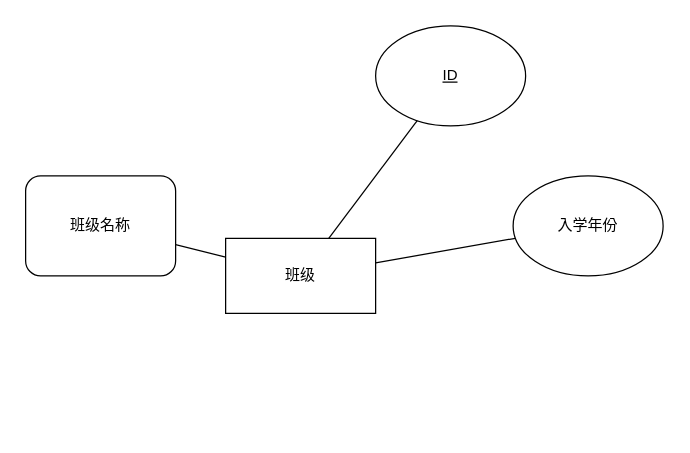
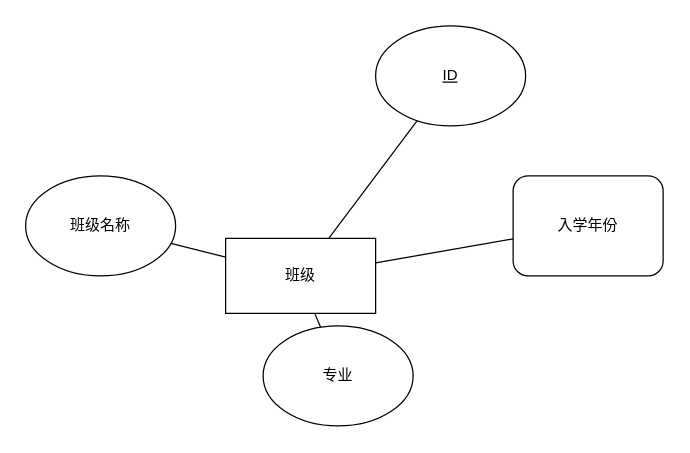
- <mxCell id="4" value="班级名称" style="whiteSpace=wrap;html=1;rounded=1;" vertex="1" parent="1"><mxGeometry x="20" y="140" width="120" height="80" as="geometry" /></mxCell>
+ <mxCell id="4" value="班级名称" style="ellipse;whiteSpace=wrap;html=1;" vertex="1" parent="1"><mxGeometry x="20" y="140" width="120" height="80" as="geometry" /></mxCell>
- <mxCell id="6" value="入学年份" style="ellipse;whiteSpace=wrap;html=1;" vertex="1" parent="1"><mxGeometry x="410" y="140" width="120" height="80" as="geometry" /></mxCell>
+ <mxCell id="6" value="入学年份" style="whiteSpace=wrap;html=1;rounded=1;" vertex="1" parent="1"><mxGeometry x="410" y="140" width="120" height="80" as="geometry" /></mxCell>
+ <mxCell id="9" value="" style="endArrow=none;html=1;rounded=0;" edge="1" parent="1" source="5" target="2"><mxGeometry width="50" height="50" relative="1" as="geometry"><mxPoint x="280" y="240" as="sourcePoint" /><mxPoint x="330" y="190" as="targetPoint" /></mxGeometry></mxCell>
+ <mxCell id="5" value="专业" style="ellipse;whiteSpace=wrap;html=1;" vertex="1" parent="1"><mxGeometry x="210" y="260" width="120" height="80" as="geometry" /></mxCell>
